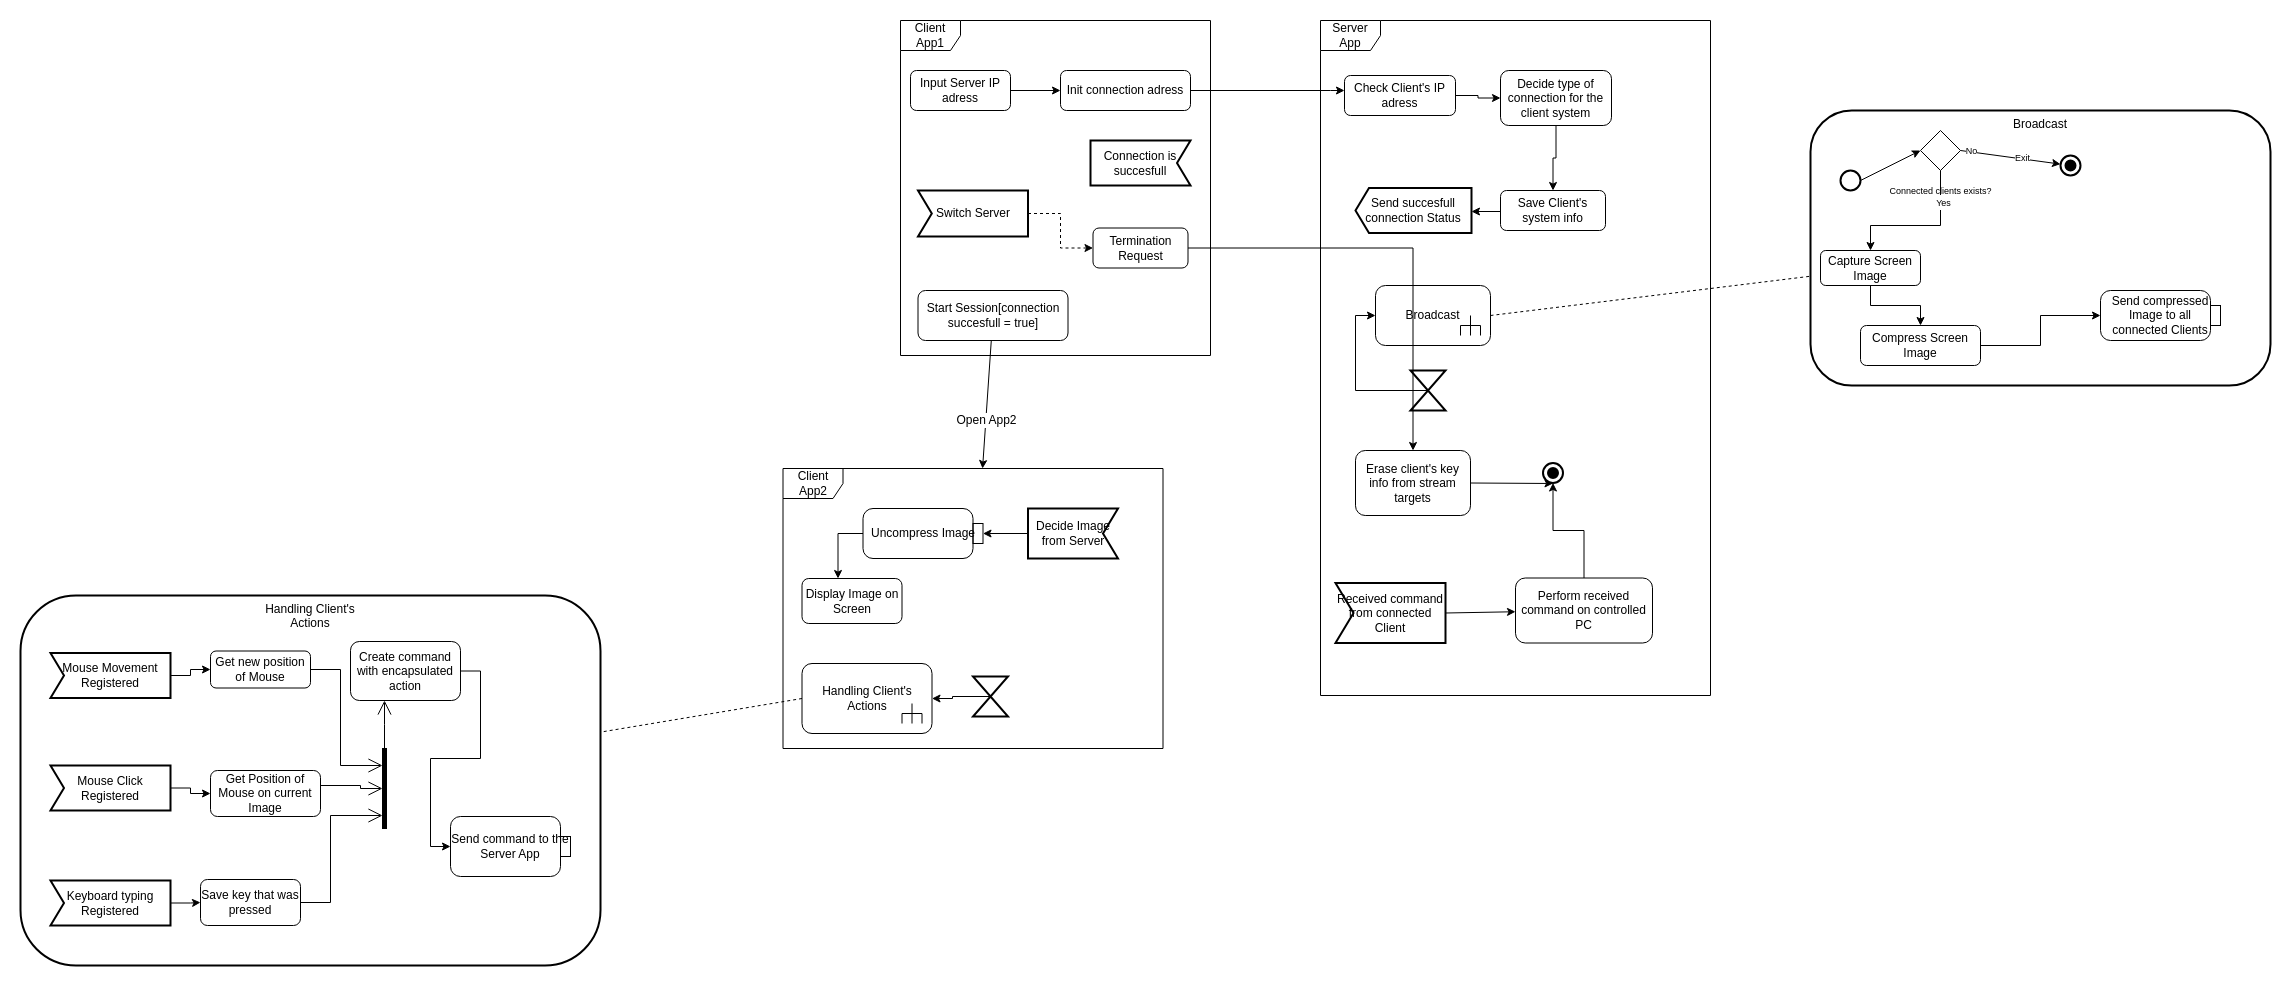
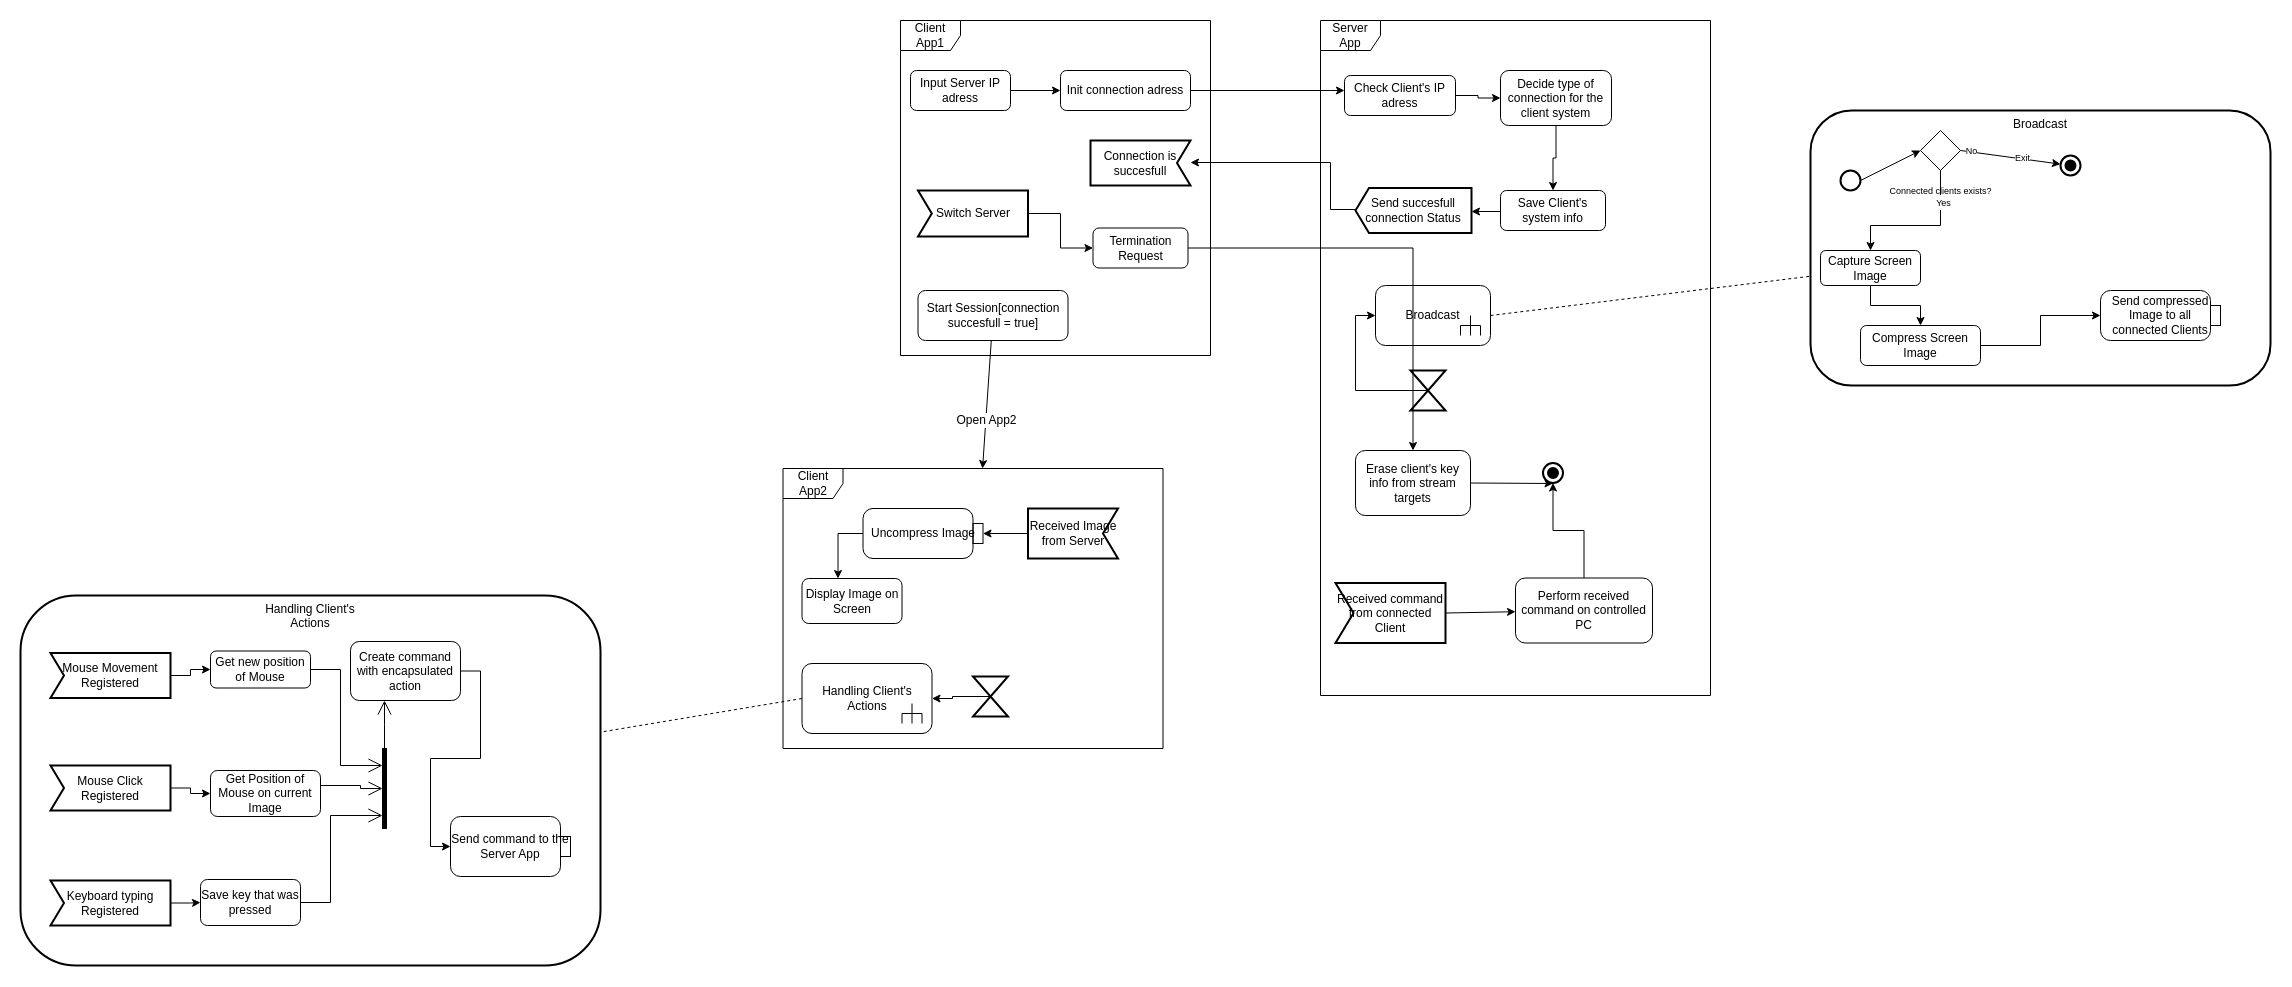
+ <mxCell id="42" style="edgeStyle=orthogonalEdgeStyle;rounded=0;orthogonalLoop=1;jettySize=auto;html=1;exitX=1;exitY=0.5;exitDx=0;exitDy=0;exitPerimeter=0;endArrow=classic;endFill=1;strokeWidth=1;" parent="1" source="43" target="44" edge="1"><mxGeometry relative="1" as="geometry"><Array as="points"><mxPoint x="1330" y="209" /><mxPoint x="1330" y="162" /></Array></mxGeometry></mxCell>
- <mxCell id="73" style="edgeStyle=orthogonalEdgeStyle;rounded=0;orthogonalLoop=1;jettySize=auto;html=1;exitX=1;exitY=0.5;exitDx=0;exitDy=0;exitPerimeter=0;dashed=1;" edge="1" parent="1" source="74" target="21"><mxGeometry relative="1" as="geometry" /></mxCell>
+ <mxCell id="73" style="edgeStyle=orthogonalEdgeStyle;rounded=0;orthogonalLoop=1;jettySize=auto;html=1;exitX=1;exitY=0.5;exitDx=0;exitDy=0;exitPerimeter=0;" edge="1" parent="1" source="74" target="21"><mxGeometry relative="1" as="geometry" /></mxCell>
- <mxCell id="39" value="Decide Image from Server" style="html=1;shape=mxgraph.sysml.accEvent;strokeWidth=2;whiteSpace=wrap;align=center;fillColor=none;direction=west;" parent="1" vertex="1"><mxGeometry x="1027.5" y="508" width="90" height="50" as="geometry" /></mxCell>
+ <mxCell id="39" value="Received Image from Server" style="html=1;shape=mxgraph.sysml.accEvent;strokeWidth=2;whiteSpace=wrap;align=center;fillColor=none;direction=west;" parent="1" vertex="1"><mxGeometry x="1027.5" y="508" width="90" height="50" as="geometry" /></mxCell>
